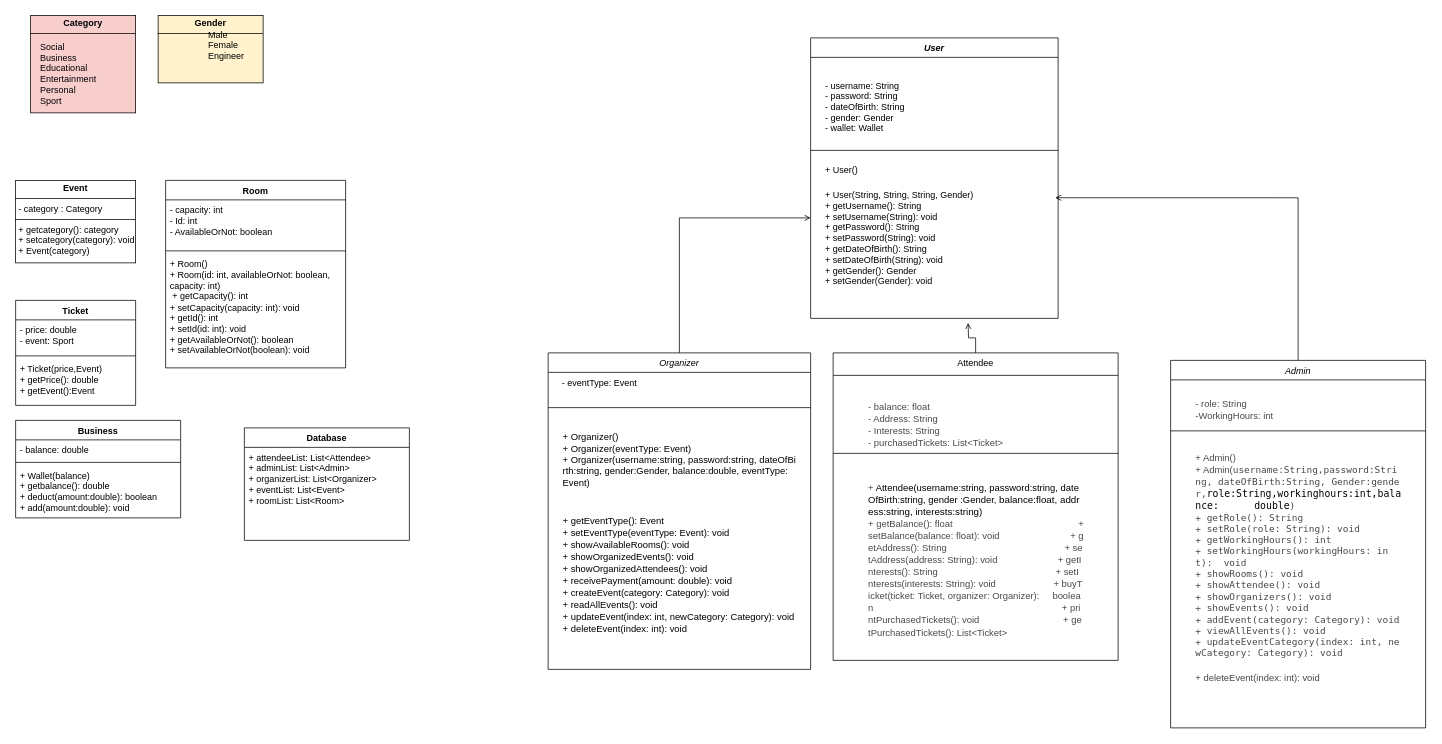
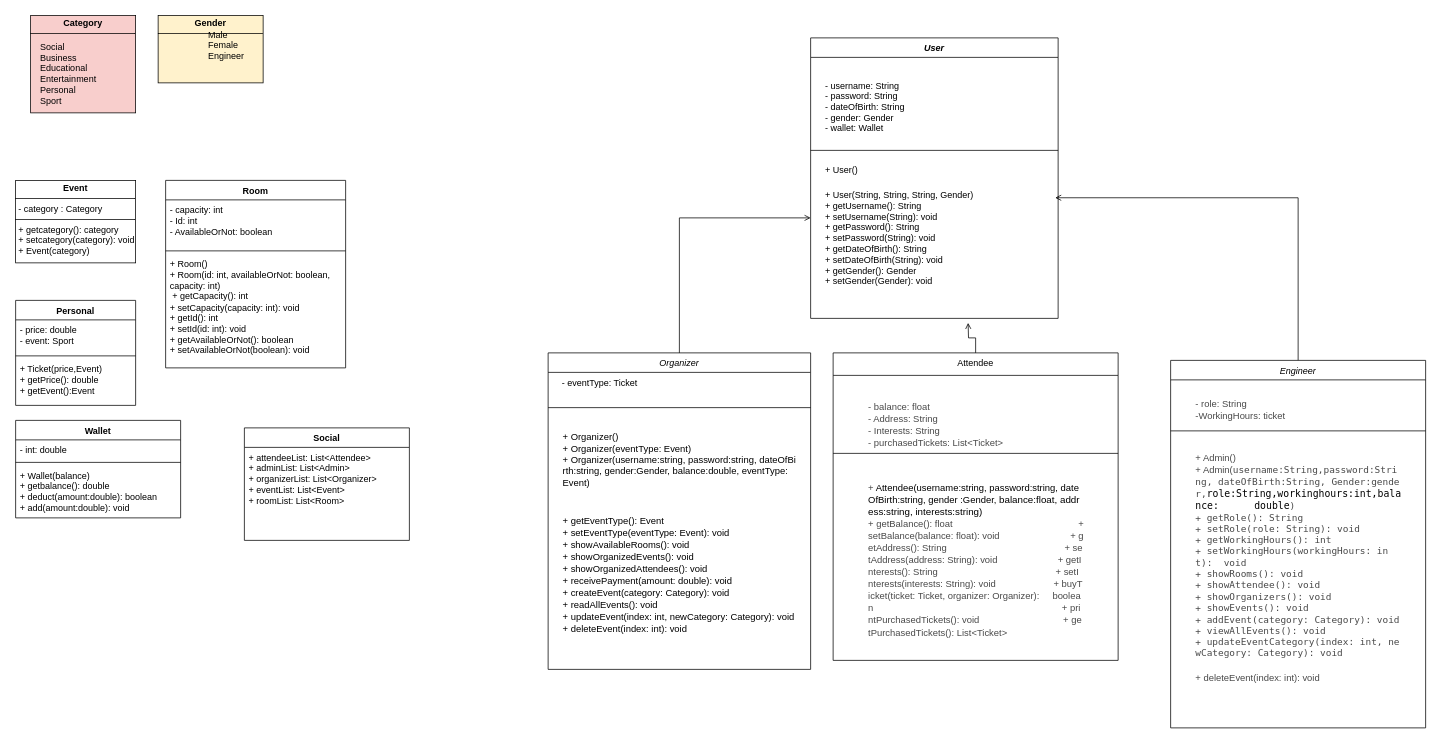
- <mxCell id="30" value="Ticket" style="swimlane;fontStyle=1;align=center;verticalAlign=top;childLayout=stackLayout;horizontal=1;startSize=26;horizontalStack=0;resizeParent=1;resizeParentMax=0;resizeLast=0;collapsible=1;marginBottom=0;whiteSpace=wrap;html=1;" vertex="1" parent="1"><mxGeometry x="20" y="400" width="160" height="140" as="geometry" /></mxCell>
+ <mxCell id="30" value="Personal" style="swimlane;fontStyle=1;align=center;verticalAlign=top;childLayout=stackLayout;horizontal=1;startSize=26;horizontalStack=0;resizeParent=1;resizeParentMax=0;resizeLast=0;collapsible=1;marginBottom=0;whiteSpace=wrap;html=1;" vertex="1" parent="1"><mxGeometry x="20" y="400" width="160" height="140" as="geometry" /></mxCell>
- <mxCell id="12" value="&lt;span style=&quot;font-weight: normal;&quot;&gt;&lt;i&gt;Admin&lt;/i&gt;&lt;/span&gt;" style="swimlane;fontStyle=1;align=center;verticalAlign=top;childLayout=stackLayout;horizontal=1;startSize=26;horizontalStack=0;resizeParent=1;resizeParentMax=0;resizeLast=0;collapsible=1;marginBottom=0;whiteSpace=wrap;html=1;" vertex="1" parent="1"><mxGeometry x="1560" y="480" width="340" height="490" as="geometry" /></mxCell>
+ <mxCell id="12" value="&lt;span style=&quot;font-weight: normal;&quot;&gt;&lt;i&gt;Engineer&lt;/i&gt;&lt;/span&gt;" style="swimlane;fontStyle=1;align=center;verticalAlign=top;childLayout=stackLayout;horizontal=1;startSize=26;horizontalStack=0;resizeParent=1;resizeParentMax=0;resizeLast=0;collapsible=1;marginBottom=0;whiteSpace=wrap;html=1;" vertex="1" parent="1"><mxGeometry x="1560" y="480" width="340" height="490" as="geometry" /></mxCell>
- <mxCell id="7" value="&amp;nbsp; &amp;nbsp; &amp;nbsp;- eventType: Event" style="text;html=1;align=left;verticalAlign=middle;resizable=0;points=[];autosize=1;strokeColor=none;fillColor=none;" vertex="1" parent="6"><mxGeometry y="26" width="350" height="30" as="geometry" /></mxCell>
+ <mxCell id="7" value="&amp;nbsp; &amp;nbsp; &amp;nbsp;- eventType: Ticket" style="text;html=1;align=left;verticalAlign=middle;resizable=0;points=[];autosize=1;strokeColor=none;fillColor=none;" vertex="1" parent="6"><mxGeometry y="26" width="350" height="30" as="geometry" /></mxCell>
- <mxCell id="13" value="&lt;pre style=&quot;overflow: auto; padding: 9.144px 13.716px; word-break: break-all; margin-top: 0px !important; margin-bottom: 0px !important; color: rgb(73, 73, 73);&quot;&gt;&lt;pre style=&quot;overflow: auto; padding: 9.144px 13.716px; text-wrap-mode: wrap; word-break: break-all; font-size: 12.573px; margin-top: 0px !important; margin-bottom: 0px !important;&quot;&gt;&lt;font face=&quot;Helvetica&quot;&gt;- role: String                                                           -WorkingHours: int                                                   &lt;/font&gt;&lt;/pre&gt;&lt;/pre&gt;" style="text;strokeColor=none;fillColor=none;align=left;verticalAlign=top;spacingLeft=4;spacingRight=4;overflow=hidden;rotatable=0;points=[[0,0.5],[1,0.5]];portConstraint=eastwest;whiteSpace=wrap;html=1;" vertex="1" parent="12"><mxGeometry y="26" width="340" height="64" as="geometry" /></mxCell>
+ <mxCell id="13" value="&lt;pre style=&quot;overflow: auto; padding: 9.144px 13.716px; word-break: break-all; margin-top: 0px !important; margin-bottom: 0px !important; color: rgb(73, 73, 73);&quot;&gt;&lt;pre style=&quot;overflow: auto; padding: 9.144px 13.716px; text-wrap-mode: wrap; word-break: break-all; font-size: 12.573px; margin-top: 0px !important; margin-bottom: 0px !important;&quot;&gt;&lt;font face=&quot;Helvetica&quot;&gt;- role: String                                                           -WorkingHours: ticket                                                   &lt;/font&gt;&lt;/pre&gt;&lt;/pre&gt;" style="text;strokeColor=none;fillColor=none;align=left;verticalAlign=top;spacingLeft=4;spacingRight=4;overflow=hidden;rotatable=0;points=[[0,0.5],[1,0.5]];portConstraint=eastwest;whiteSpace=wrap;html=1;" vertex="1" parent="12"><mxGeometry y="26" width="340" height="64" as="geometry" /></mxCell>
- <mxCell id="34" value="Business" style="swimlane;fontStyle=1;align=center;verticalAlign=top;childLayout=stackLayout;horizontal=1;startSize=26;horizontalStack=0;resizeParent=1;resizeParentMax=0;resizeLast=0;collapsible=1;marginBottom=0;whiteSpace=wrap;html=1;" vertex="1" parent="1"><mxGeometry x="20" y="560" width="220" height="130" as="geometry" /></mxCell>
+ <mxCell id="34" value="Wallet" style="swimlane;fontStyle=1;align=center;verticalAlign=top;childLayout=stackLayout;horizontal=1;startSize=26;horizontalStack=0;resizeParent=1;resizeParentMax=0;resizeLast=0;collapsible=1;marginBottom=0;whiteSpace=wrap;html=1;" vertex="1" parent="1"><mxGeometry x="20" y="560" width="220" height="130" as="geometry" /></mxCell>
- <mxCell id="38" value="Database" style="swimlane;fontStyle=1;align=center;verticalAlign=top;childLayout=stackLayout;horizontal=1;startSize=26;horizontalStack=0;resizeParent=1;resizeParentMax=0;resizeLast=0;collapsible=1;marginBottom=0;whiteSpace=wrap;html=1;" vertex="1" parent="1"><mxGeometry x="325" y="570" width="220" height="150" as="geometry" /></mxCell>
+ <mxCell id="38" value="Social" style="swimlane;fontStyle=1;align=center;verticalAlign=top;childLayout=stackLayout;horizontal=1;startSize=26;horizontalStack=0;resizeParent=1;resizeParentMax=0;resizeLast=0;collapsible=1;marginBottom=0;whiteSpace=wrap;html=1;" vertex="1" parent="1"><mxGeometry x="325" y="570" width="220" height="150" as="geometry" /></mxCell>
- <mxCell id="35" value="-&amp;nbsp;&lt;span style=&quot;background-color: transparent; color: light-dark(rgb(0, 0, 0), rgb(255, 255, 255));&quot;&gt;balance: double&lt;/span&gt;" style="text;strokeColor=none;fillColor=none;align=left;verticalAlign=top;spacingLeft=4;spacingRight=4;overflow=hidden;rotatable=0;points=[[0,0.5],[1,0.5]];portConstraint=eastwest;whiteSpace=wrap;html=1;" vertex="1" parent="34"><mxGeometry y="26" width="220" height="26" as="geometry" /></mxCell>
+ <mxCell id="35" value="-&amp;nbsp;&lt;span style=&quot;background-color: transparent; color: light-dark(rgb(0, 0, 0), rgb(255, 255, 255));&quot;&gt;int: double&lt;/span&gt;" style="text;strokeColor=none;fillColor=none;align=left;verticalAlign=top;spacingLeft=4;spacingRight=4;overflow=hidden;rotatable=0;points=[[0,0.5],[1,0.5]];portConstraint=eastwest;whiteSpace=wrap;html=1;" vertex="1" parent="34"><mxGeometry y="26" width="220" height="26" as="geometry" /></mxCell>
